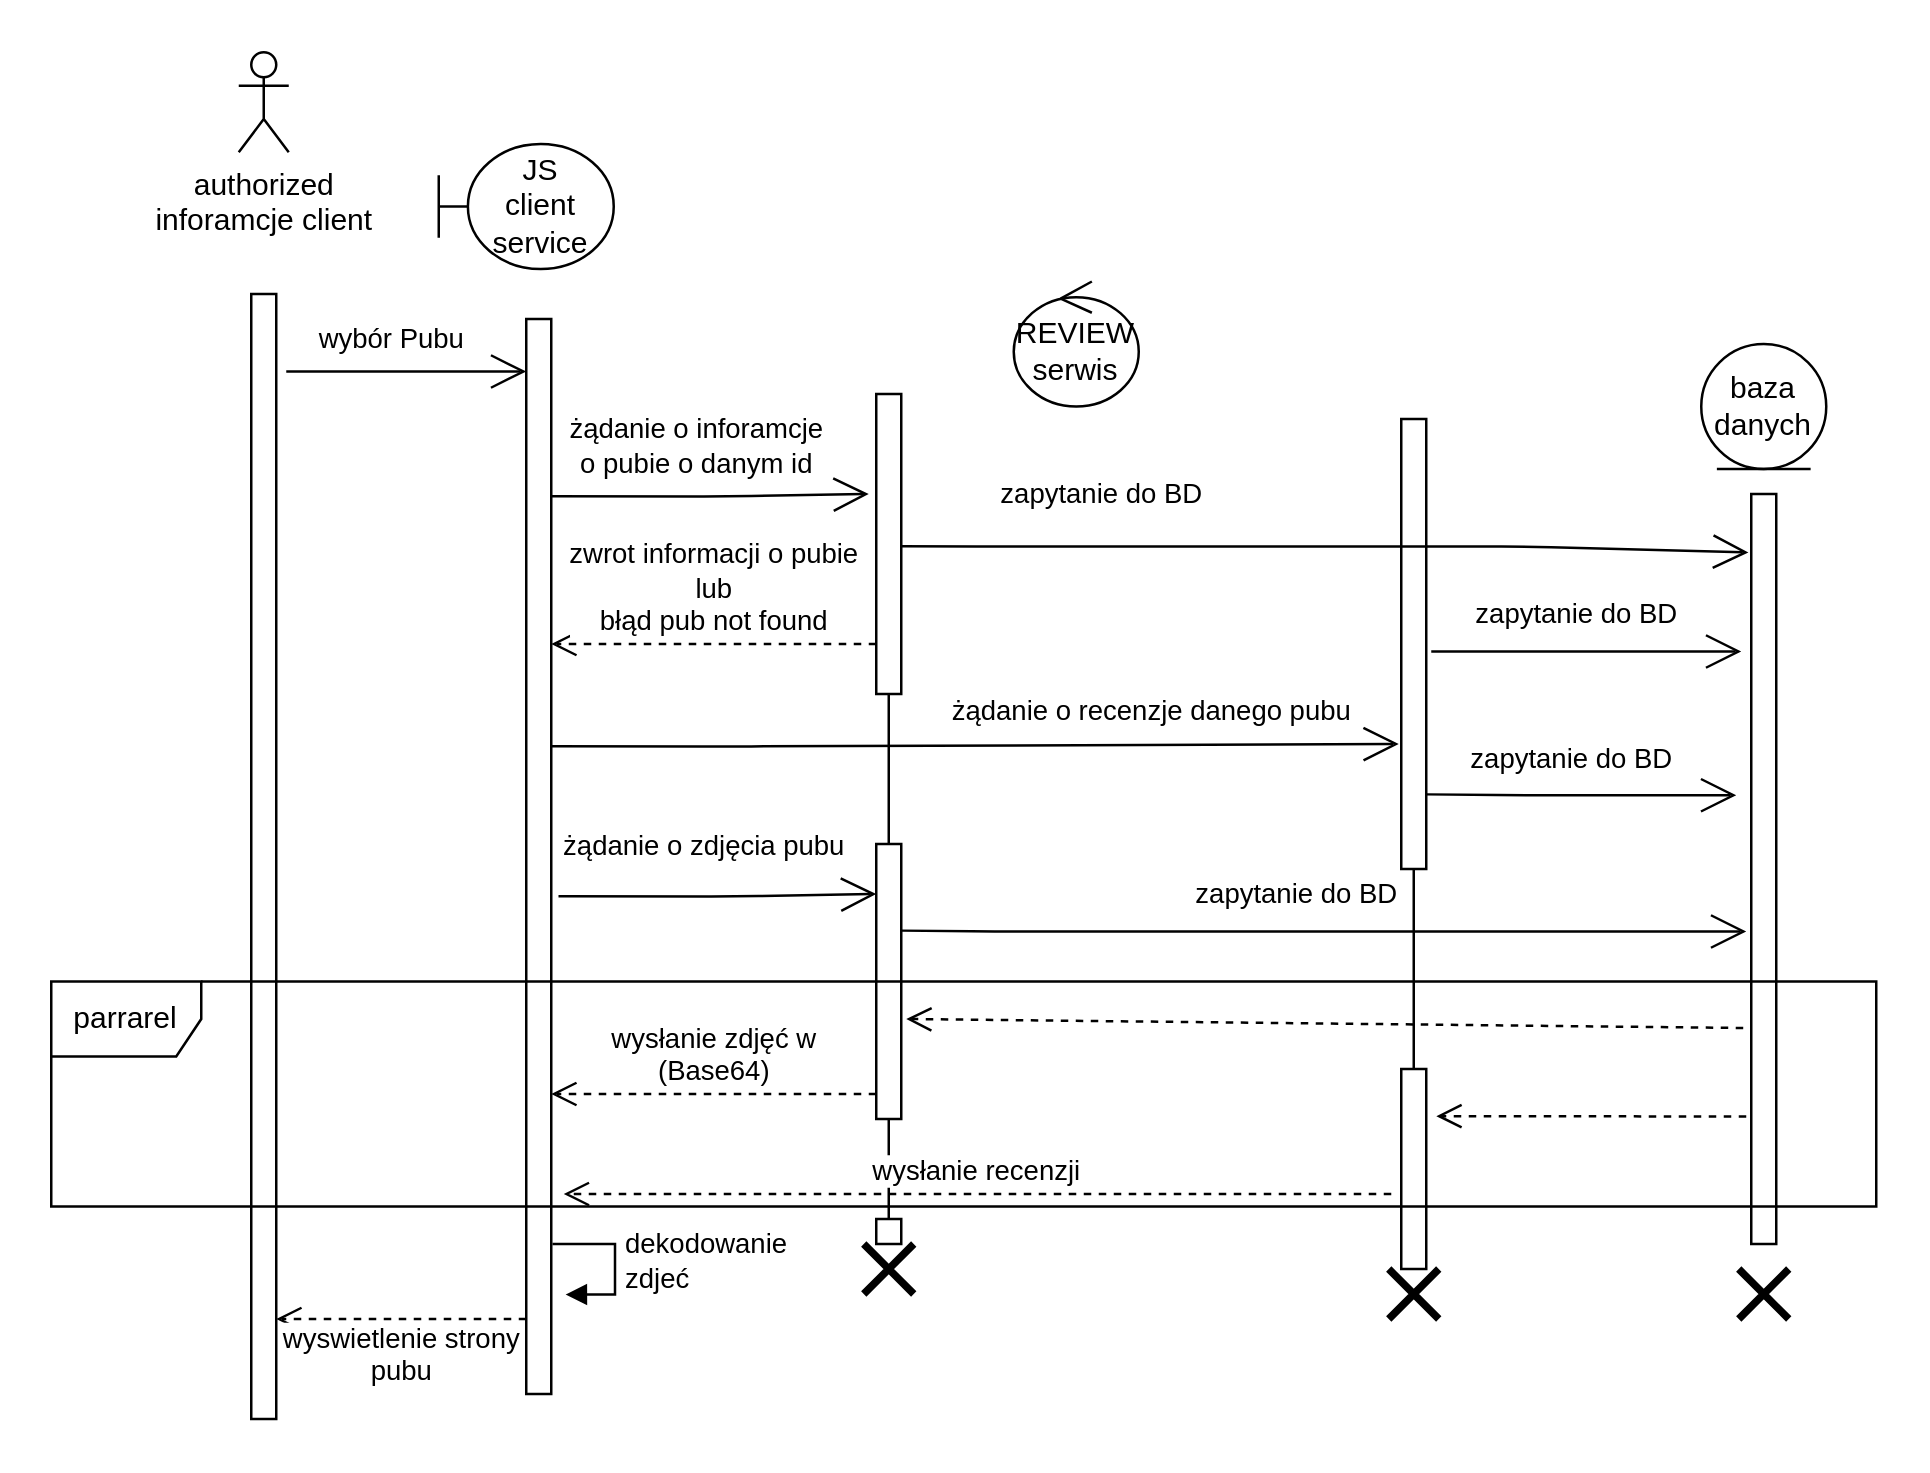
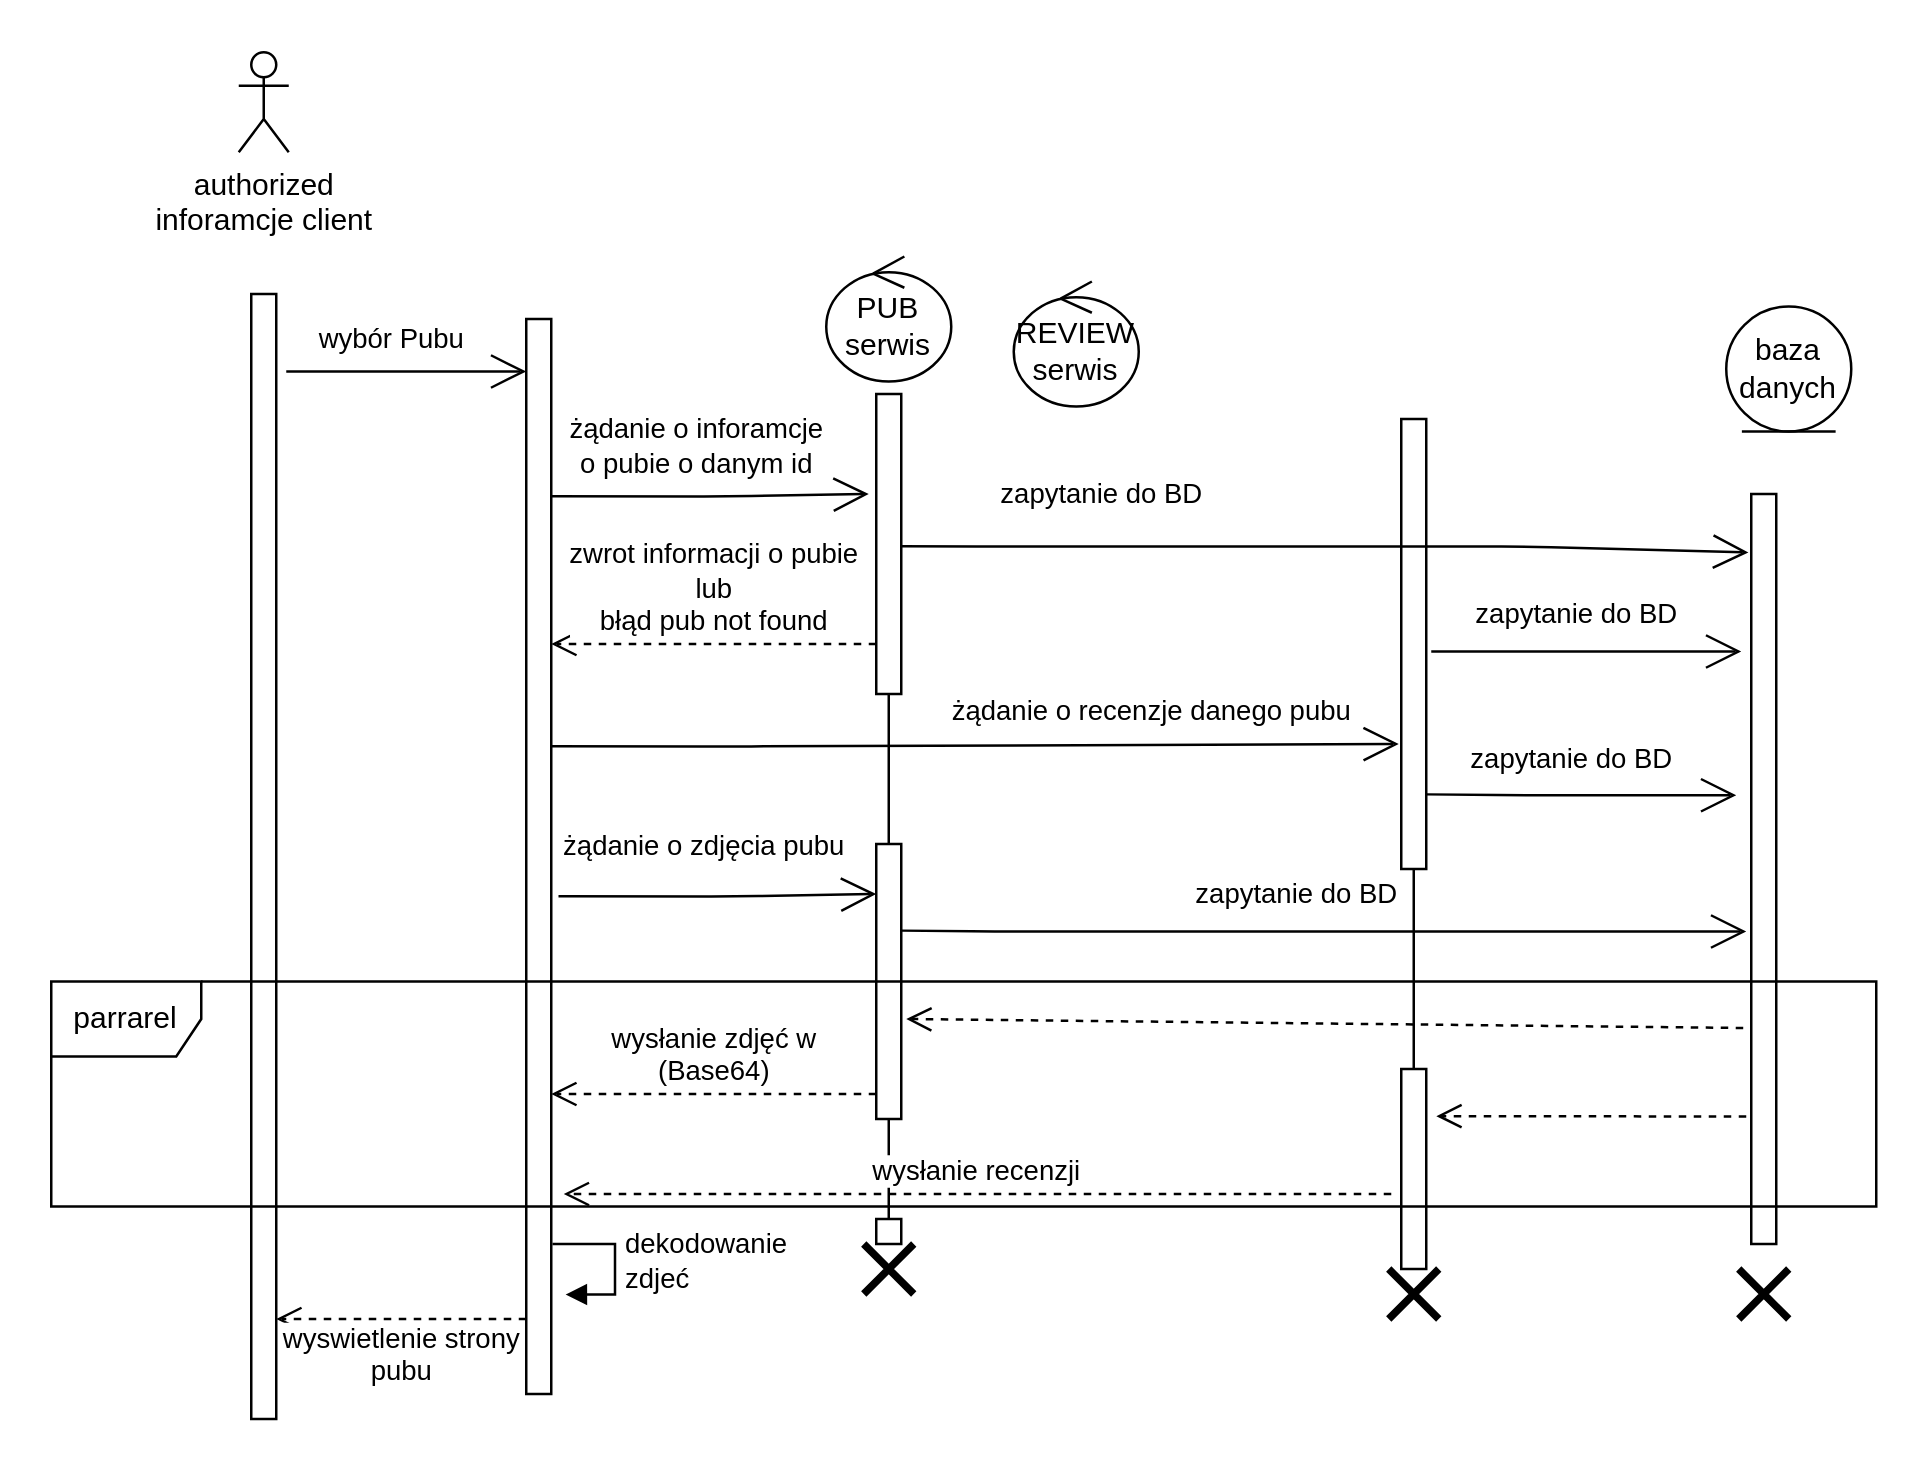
- <mxCell id="5" value="&lt;div&gt;JS&lt;/div&gt;&lt;div&gt;client&lt;br&gt;&lt;/div&gt;&lt;div&gt;service&lt;br&gt;&lt;/div&gt;" style="shape=umlBoundary;whiteSpace=wrap;html=1;" vertex="1" parent="1"><mxGeometry x="175" y="57" width="70" height="50" as="geometry" /></mxCell>
+ <mxCell id="8" value="PUB&lt;br&gt;&lt;div&gt;serwis&lt;br&gt;&lt;/div&gt;" style="ellipse;shape=umlControl;whiteSpace=wrap;html=1;" vertex="1" parent="1"><mxGeometry x="330" y="102" width="50" height="50" as="geometry" /></mxCell>
- <mxCell id="9" value="&lt;div&gt;baza danych&lt;/div&gt;" style="ellipse;shape=umlEntity;whiteSpace=wrap;html=1;" vertex="1" parent="1"><mxGeometry x="680" y="137" width="50" height="50" as="geometry" /></mxCell>
+ <mxCell id="9" value="&lt;div&gt;baza danych&lt;/div&gt;" style="ellipse;shape=umlEntity;whiteSpace=wrap;html=1;" vertex="1" parent="1"><mxGeometry x="690" y="122" width="50" height="50" as="geometry" /></mxCell>
